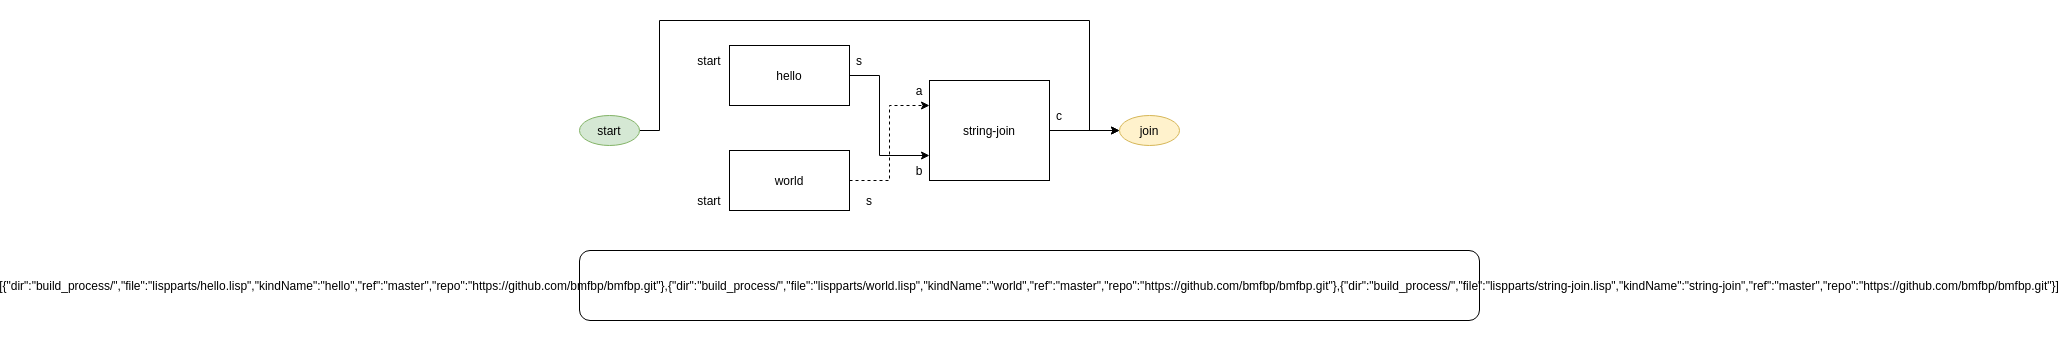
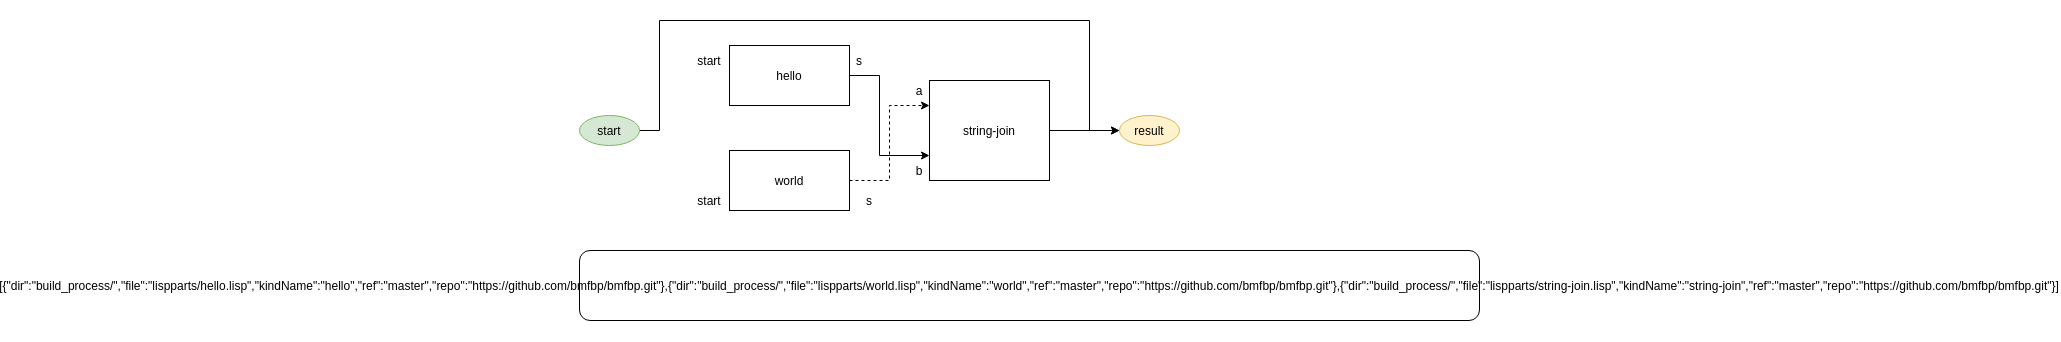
- <mxCell id="8" value="c" style="text;strokeColor=none;fillColor=none;align=center;verticalAlign=middle;rounded=0;" parent="1" vertex="1"><mxGeometry x="490" y="105" width="20" height="20" as="geometry" /></mxCell>
- <mxCell id="15" value="join" style="ellipse;fillColor=#fff2cc;strokeColor=#d6b656;" parent="1" vertex="1"><mxGeometry x="560" y="115" width="60" height="30" as="geometry" /></mxCell>
+ <mxCell id="15" value="result" style="ellipse;fillColor=#fff2cc;strokeColor=#d6b656;" parent="1" vertex="1"><mxGeometry x="560" y="115" width="60" height="30" as="geometry" /></mxCell>
